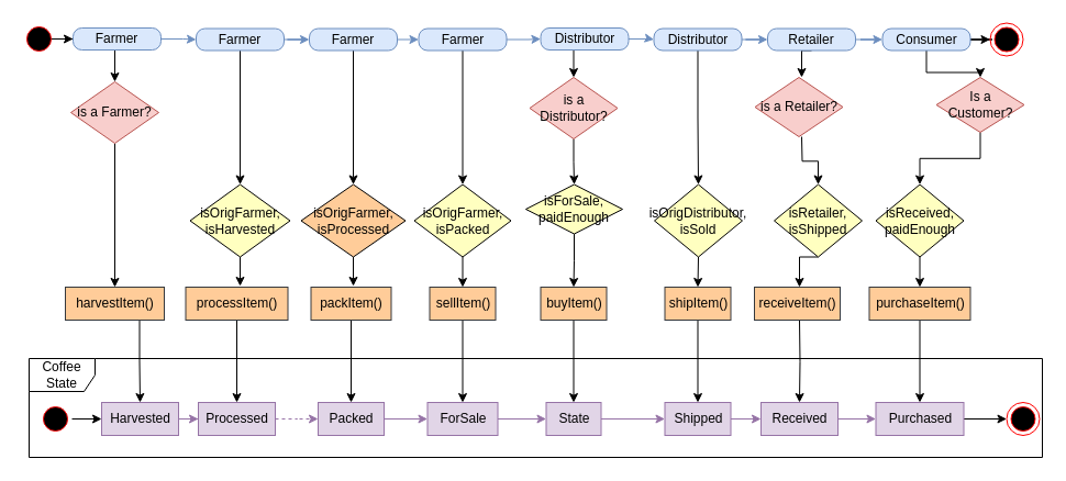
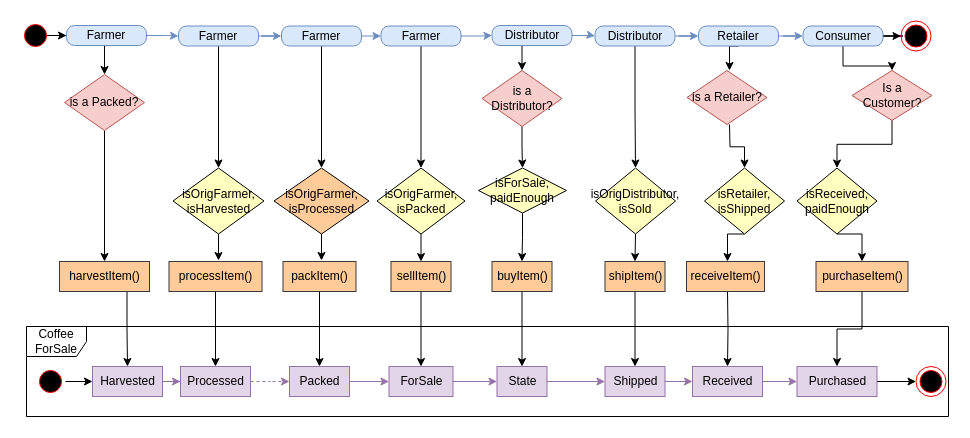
- <mxCell id="80" value="is a Farmer?" style="rhombus;whiteSpace=wrap;html=1;fillColor=#f8cecc;strokeColor=#b85450;" vertex="1" parent="1"><mxGeometry x="64" y="74" width="80" height="56" as="geometry" /></mxCell>
+ <mxCell id="80" value="is a Packed?" style="rhombus;whiteSpace=wrap;html=1;fillColor=#f8cecc;strokeColor=#b85450;" vertex="1" parent="1"><mxGeometry x="64" y="74" width="80" height="56" as="geometry" /></mxCell>
- <mxCell id="48" value="purchaseItem()" style="html=1;fillColor=#ffcc99;strokeColor=#36393d;" parent="1" vertex="1"><mxGeometry x="790.5" y="261" width="92" height="30" as="geometry" /></mxCell>
+ <mxCell id="48" value="purchaseItem()" style="html=1;fillColor=#ffcc99;strokeColor=#36393d;" parent="1" vertex="1"><mxGeometry x="815.5" y="261" width="92" height="30" as="geometry" /></mxCell>
- <mxCell id="2" value="Coffee State" style="shape=umlFrame;whiteSpace=wrap;html=1;fillColor=none;" parent="1" vertex="1"><mxGeometry x="26" y="326" width="922" height="90" as="geometry" /></mxCell>
+ <mxCell id="2" value="Coffee ForSale" style="shape=umlFrame;whiteSpace=wrap;html=1;fillColor=none;" parent="1" vertex="1"><mxGeometry x="26" y="326" width="922" height="90" as="geometry" /></mxCell>
